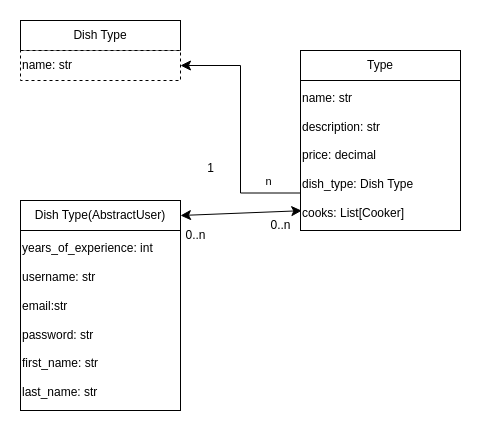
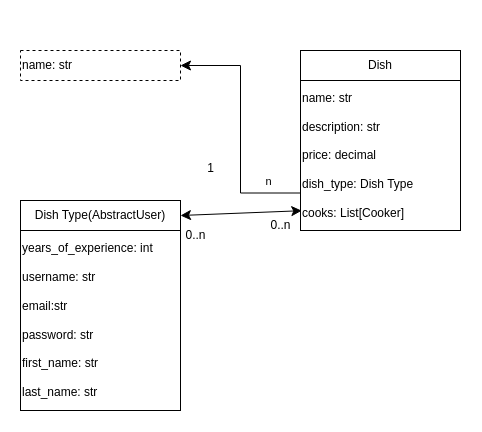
- <mxCell id="2" value="Dish Type" style="rounded=0;whiteSpace=wrap;html=1;" vertex="1" parent="1"><mxGeometry x="20" y="20" width="160" height="30" as="geometry" /></mxCell>
- <mxCell id="7" value="Type" style="rounded=0;whiteSpace=wrap;html=1;" vertex="1" parent="1"><mxGeometry x="300" y="50" width="160" height="30" as="geometry" /></mxCell>
+ <mxCell id="7" value="Dish" style="rounded=0;whiteSpace=wrap;html=1;" vertex="1" parent="1"><mxGeometry x="300" y="50" width="160" height="30" as="geometry" /></mxCell>
